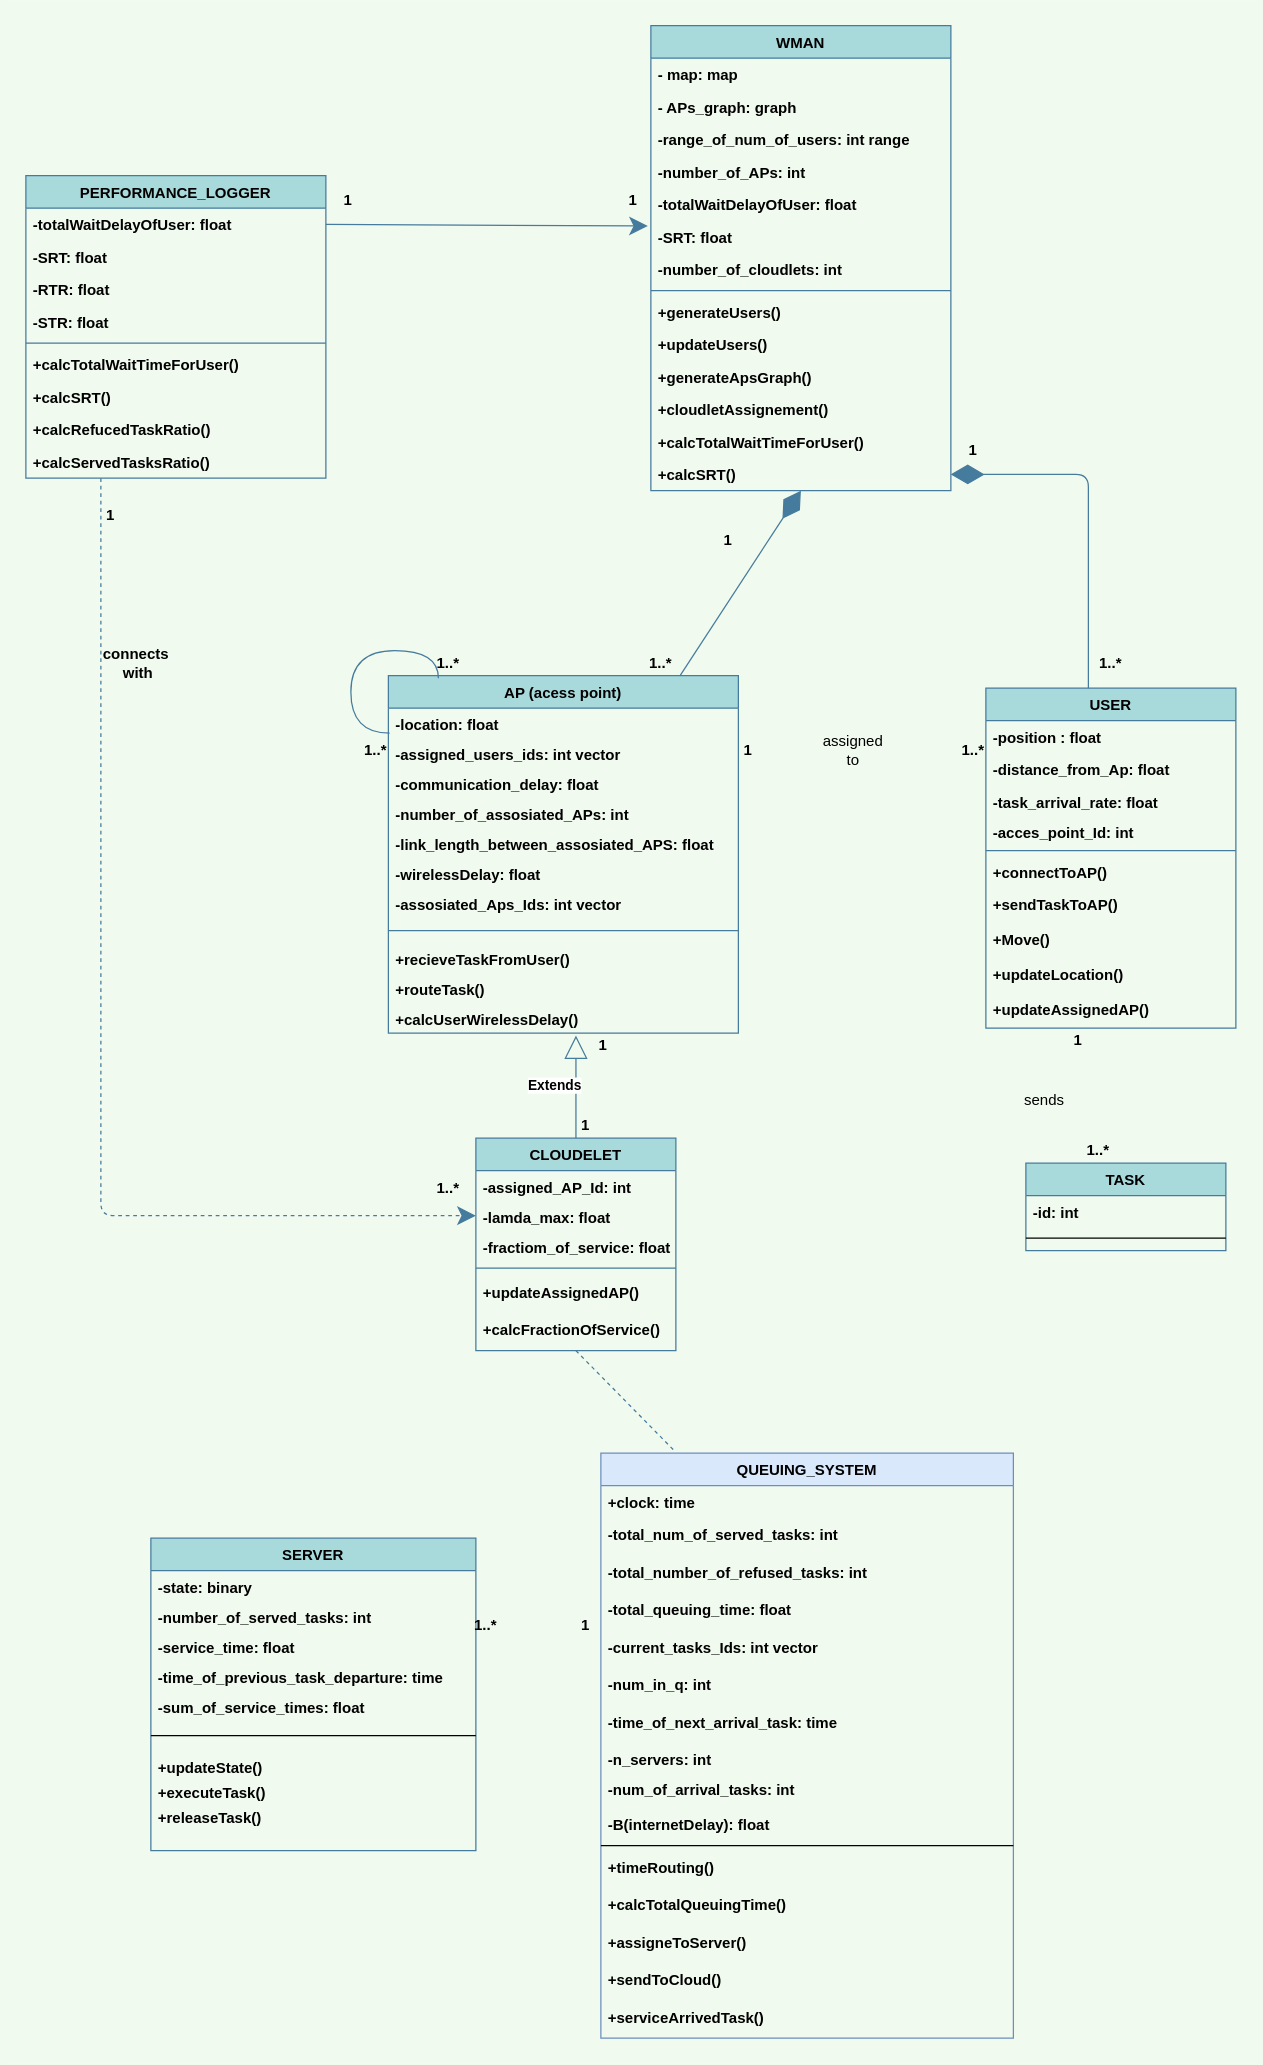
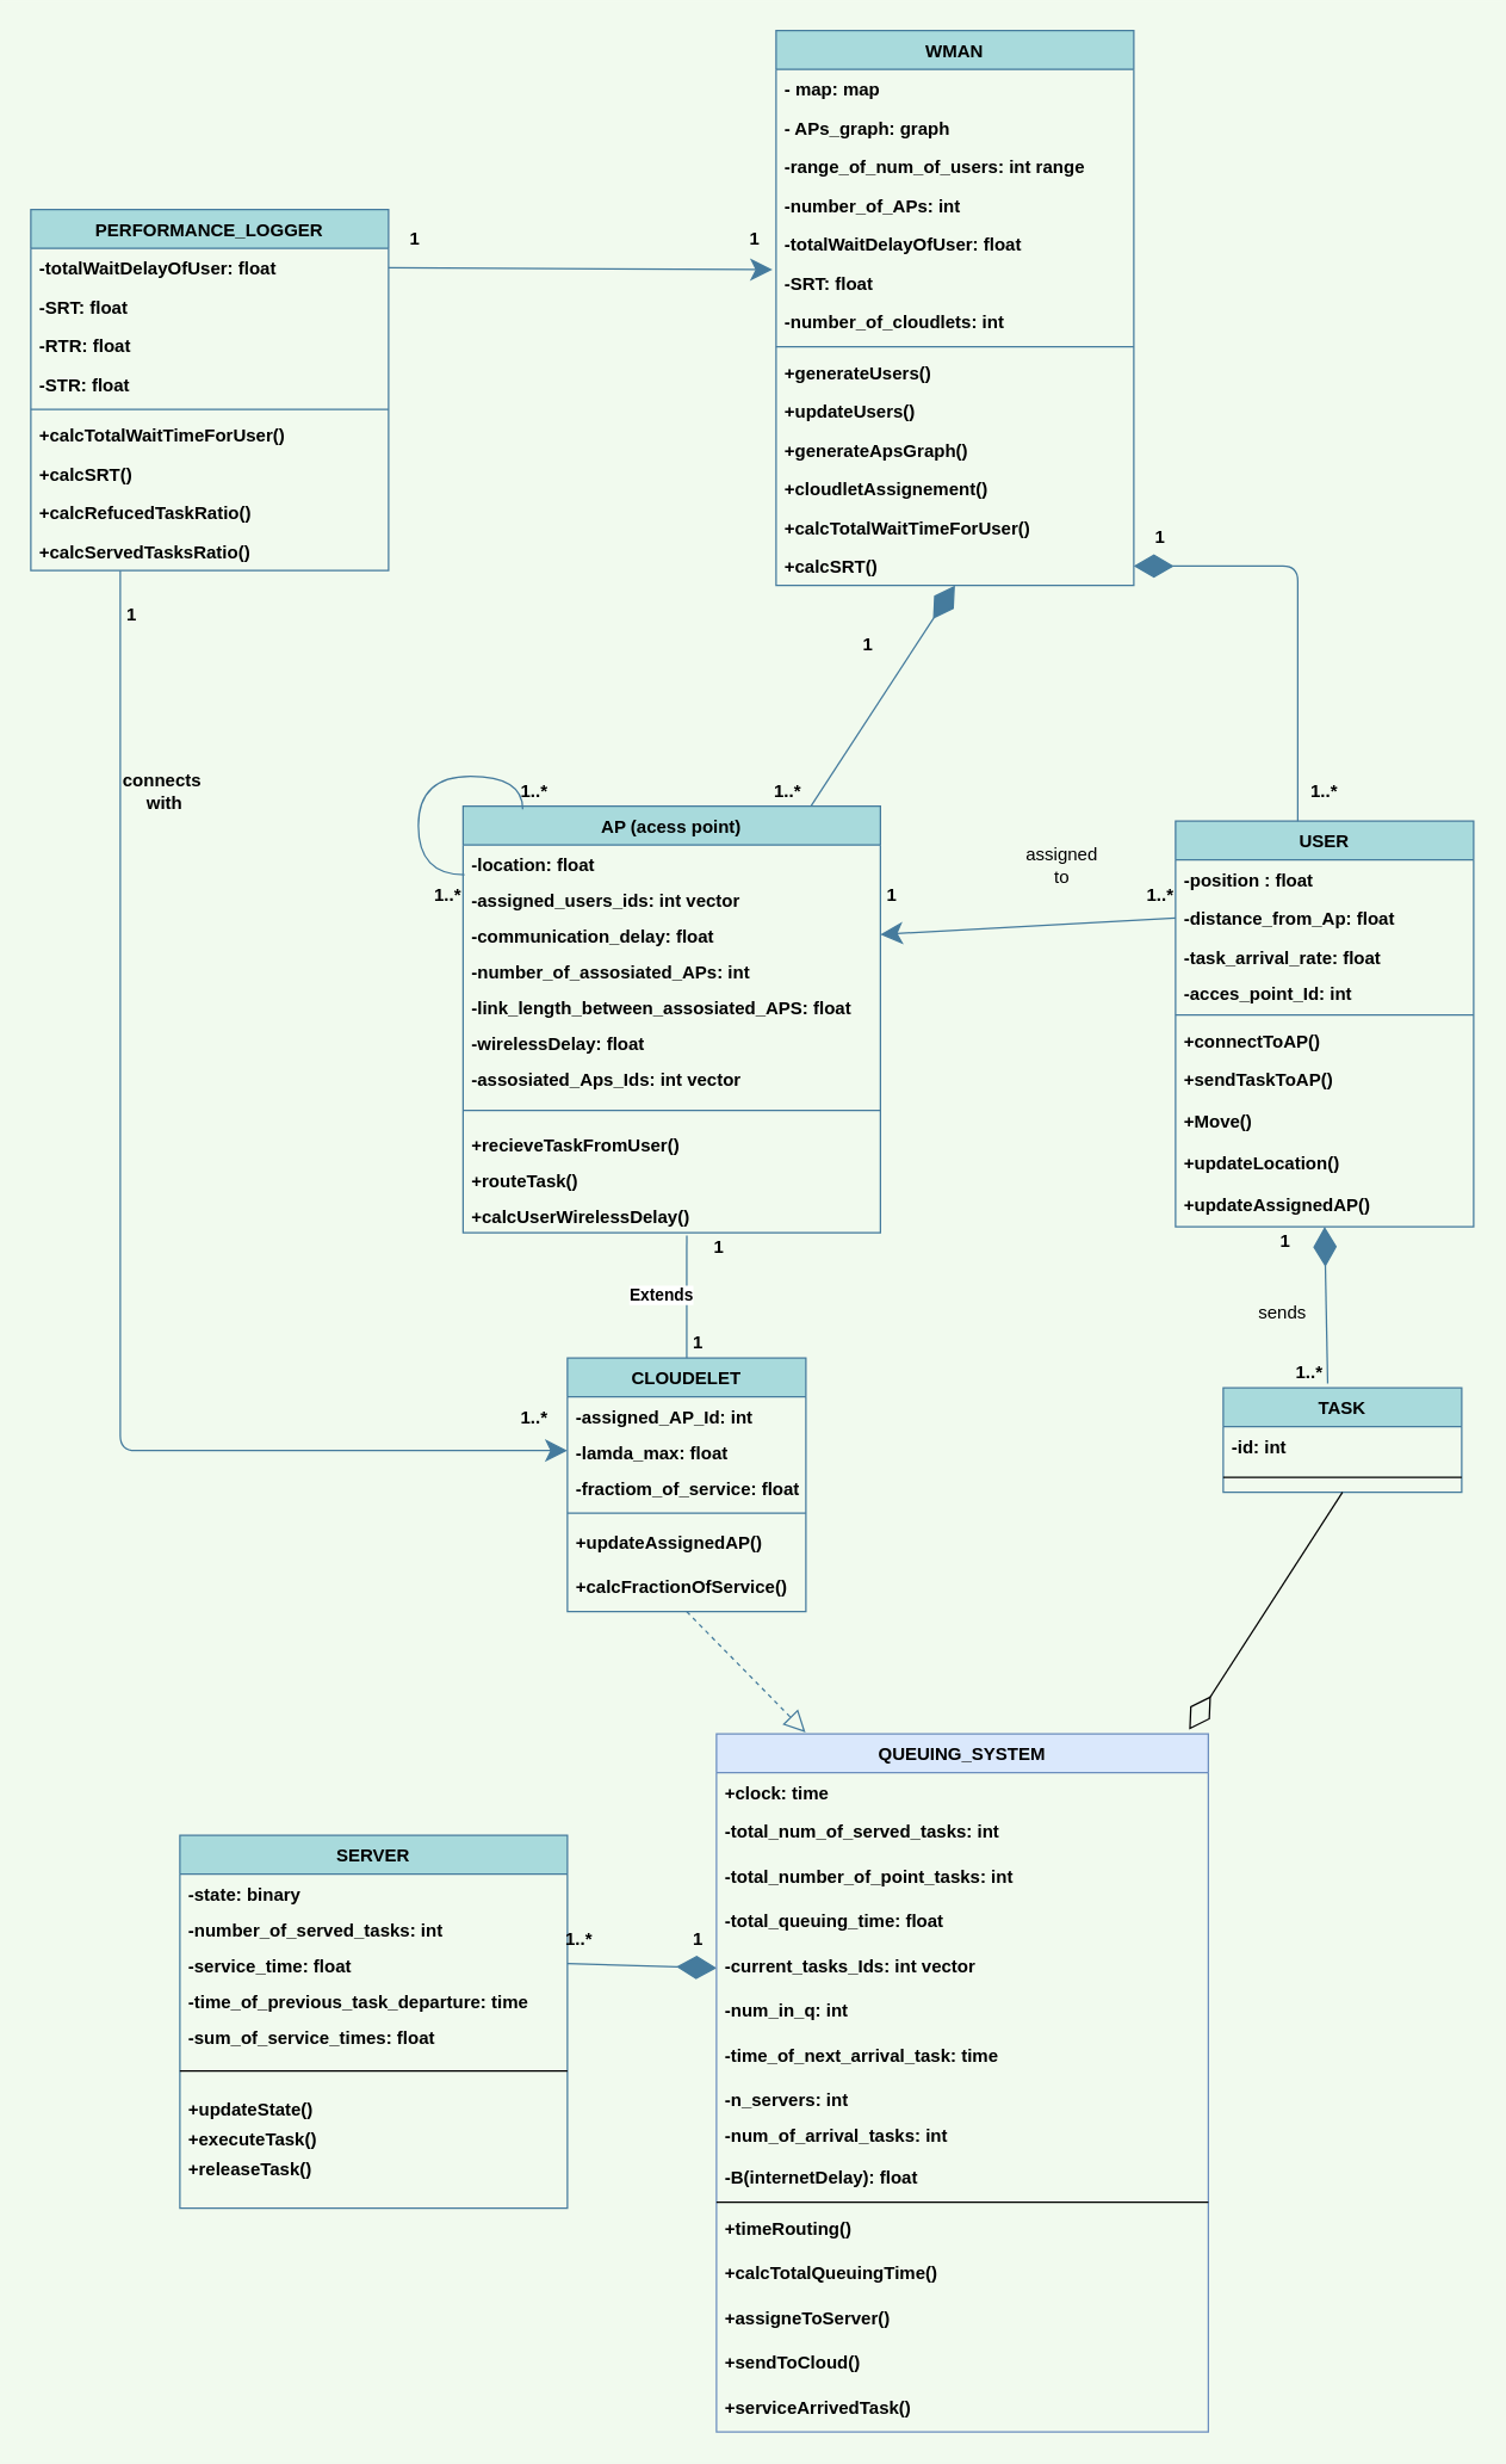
- <mxCell id="79" value="assigned to" style="text;html=1;strokeColor=none;fillColor=none;align=center;verticalAlign=middle;whiteSpace=wrap;rounded=0;" parent="1" vertex="1"><mxGeometry x="662" y="590" width="40" height="20" as="geometry" /></mxCell>
+ <mxCell id="79" value="assigned to" style="text;html=1;strokeColor=none;fillColor=none;align=center;verticalAlign=middle;whiteSpace=wrap;rounded=0;" parent="1" vertex="1"><mxGeometry x="692" y="570" width="40" height="20" as="geometry" /></mxCell>
+ <mxCell id="70" style="rounded=1;orthogonalLoop=1;jettySize=auto;html=1;exitX=0;exitY=0.5;exitDx=0;exitDy=0;entryX=1;entryY=0.5;entryDx=0;entryDy=0;endSize=12;strokeColor=#457B9D;fillColor=#A8DADC;fontStyle=1" parent="1" source="32" target="20" edge="1"><mxGeometry relative="1" as="geometry" /></mxCell>
- <mxCell id="116" style="rounded=1;orthogonalLoop=1;jettySize=auto;html=1;exitX=0.25;exitY=1;exitDx=0;exitDy=0;endSize=12;strokeColor=#457B9D;fillColor=#A8DADC;fontStyle=1;entryX=0;entryY=0.5;entryDx=0;entryDy=0;edgeStyle=orthogonalEdgeStyle;dashed=1;" parent="1" source="103" target="43" edge="1"><mxGeometry relative="1" as="geometry"><mxPoint x="70" y="350" as="sourcePoint" /><mxPoint x="120" y="670" as="targetPoint" /></mxGeometry></mxCell>
+ <mxCell id="116" style="rounded=1;orthogonalLoop=1;jettySize=auto;html=1;exitX=0.25;exitY=1;exitDx=0;exitDy=0;endSize=12;strokeColor=#457B9D;fillColor=#A8DADC;fontStyle=1;entryX=0;entryY=0.5;entryDx=0;entryDy=0;edgeStyle=orthogonalEdgeStyle;" parent="1" source="103" target="43" edge="1"><mxGeometry relative="1" as="geometry"><mxPoint x="70" y="350" as="sourcePoint" /><mxPoint x="120" y="670" as="targetPoint" /></mxGeometry></mxCell>
- <mxCell id="54" value="Extends" style="endArrow=block;endSize=16;endFill=0;html=1;strokeColor=#457B9D;fillColor=#A8DADC;elbow=vertical;fontStyle=1;entryX=0.536;entryY=1.083;entryDx=0;entryDy=0;entryPerimeter=0;" parent="1" source="41" target="29" edge="1"><mxGeometry x="0.016" y="17" width="160" relative="1" as="geometry"><mxPoint x="710" y="1320" as="sourcePoint" /><mxPoint x="584" y="1253" as="targetPoint" /><mxPoint as="offset" /></mxGeometry></mxCell>
+ <mxCell id="54" value="Extends" style="endArrow=none;endSize=16;endFill=0;html=1;strokeColor=#457B9D;fillColor=#A8DADC;elbow=vertical;fontStyle=1;entryX=0.536;entryY=1.083;entryDx=0;entryDy=0;entryPerimeter=0;" parent="1" source="41" target="29" edge="1"><mxGeometry x="0.016" y="17" width="160" relative="1" as="geometry"><mxPoint x="710" y="1320" as="sourcePoint" /><mxPoint x="584" y="1253" as="targetPoint" /><mxPoint as="offset" /></mxGeometry></mxCell>
- <mxCell id="83" value="sends" style="text;html=1;strokeColor=none;fillColor=none;align=center;verticalAlign=middle;whiteSpace=wrap;rounded=0;" parent="1" vertex="1"><mxGeometry x="815" y="870" width="40" height="20" as="geometry" /></mxCell>
+ <mxCell id="83" value="sends" style="text;html=1;strokeColor=none;fillColor=none;align=center;verticalAlign=middle;whiteSpace=wrap;rounded=0;" parent="1" vertex="1"><mxGeometry x="840" y="870" width="40" height="20" as="geometry" /></mxCell>
+ <mxCell id="69" value="" style="endArrow=diamondThin;endFill=1;endSize=24;html=1;strokeColor=#457B9D;fillColor=#A8DADC;exitX=0.438;exitY=-0.041;exitDx=0;exitDy=0;exitPerimeter=0;entryX=0.5;entryY=1;entryDx=0;entryDy=0;fontStyle=1" parent="1" source="66" target="30" edge="1"><mxGeometry width="160" relative="1" as="geometry"><mxPoint x="910" y="1217" as="sourcePoint" /><mxPoint x="950" y="1180" as="targetPoint" /><Array as="points" /></mxGeometry></mxCell>
+ <mxCell id="72" value="" style="endArrow=diamondThin;endFill=0;endSize=24;html=1;entryX=0.961;entryY=-0.006;entryDx=0;entryDy=0;entryPerimeter=0;exitX=0.5;exitY=1;exitDx=0;exitDy=0;" parent="1" source="66" target="84" edge="1"><mxGeometry width="160" relative="1" as="geometry"><mxPoint x="890" y="1300" as="sourcePoint" /><mxPoint x="880" y="1490" as="targetPoint" /></mxGeometry></mxCell>
- <mxCell id="55" value="" style="endArrow=none;dashed=1;endFill=0;endSize=12;html=1;strokeColor=#457B9D;fillColor=#A8DADC;entryX=0.181;entryY=-0.002;entryDx=0;entryDy=0;fontStyle=1;exitX=0.5;exitY=1;exitDx=0;exitDy=0;entryPerimeter=0;" parent="1" source="41" target="84" edge="1"><mxGeometry width="160" relative="1" as="geometry"><mxPoint x="685" y="1540" as="sourcePoint" /><mxPoint x="830" y="1561" as="targetPoint" /></mxGeometry></mxCell>
+ <mxCell id="55" value="" style="endArrow=block;dashed=1;endFill=0;endSize=12;html=1;strokeColor=#457B9D;fillColor=#A8DADC;entryX=0.181;entryY=-0.002;entryDx=0;entryDy=0;fontStyle=1;exitX=0.5;exitY=1;exitDx=0;exitDy=0;entryPerimeter=0;" parent="1" source="41" target="84" edge="1"><mxGeometry width="160" relative="1" as="geometry"><mxPoint x="685" y="1540" as="sourcePoint" /><mxPoint x="830" y="1561" as="targetPoint" /></mxGeometry></mxCell>
- <mxCell id="87" value="-total_number_of_refused_tasks: int" style="text;strokeColor=none;fillColor=none;align=left;verticalAlign=top;spacingLeft=4;spacingRight=4;overflow=hidden;rotatable=0;points=[[0,0.5],[1,0.5]];portConstraint=eastwest;fontStyle=1;" parent="84" vertex="1"><mxGeometry y="82" width="330" height="30" as="geometry" /></mxCell>
+ <mxCell id="87" value="-total_number_of_point_tasks: int" style="text;strokeColor=none;fillColor=none;align=left;verticalAlign=top;spacingLeft=4;spacingRight=4;overflow=hidden;rotatable=0;points=[[0,0.5],[1,0.5]];portConstraint=eastwest;fontStyle=1;" parent="84" vertex="1"><mxGeometry y="82" width="330" height="30" as="geometry" /></mxCell>
+ <mxCell id="71" value="" style="endArrow=diamondThin;endFill=1;endSize=24;html=1;fontColor=#000000;strokeColor=#457B9D;fillColor=#A8DADC;exitX=1;exitY=0.5;exitDx=0;exitDy=0;entryX=0;entryY=0.5;entryDx=0;entryDy=0;" parent="1" source="59" target="89" edge="1"><mxGeometry width="160" relative="1" as="geometry"><mxPoint x="500" y="1730" as="sourcePoint" /><mxPoint x="476.25" y="1166" as="targetPoint" /></mxGeometry></mxCell>
